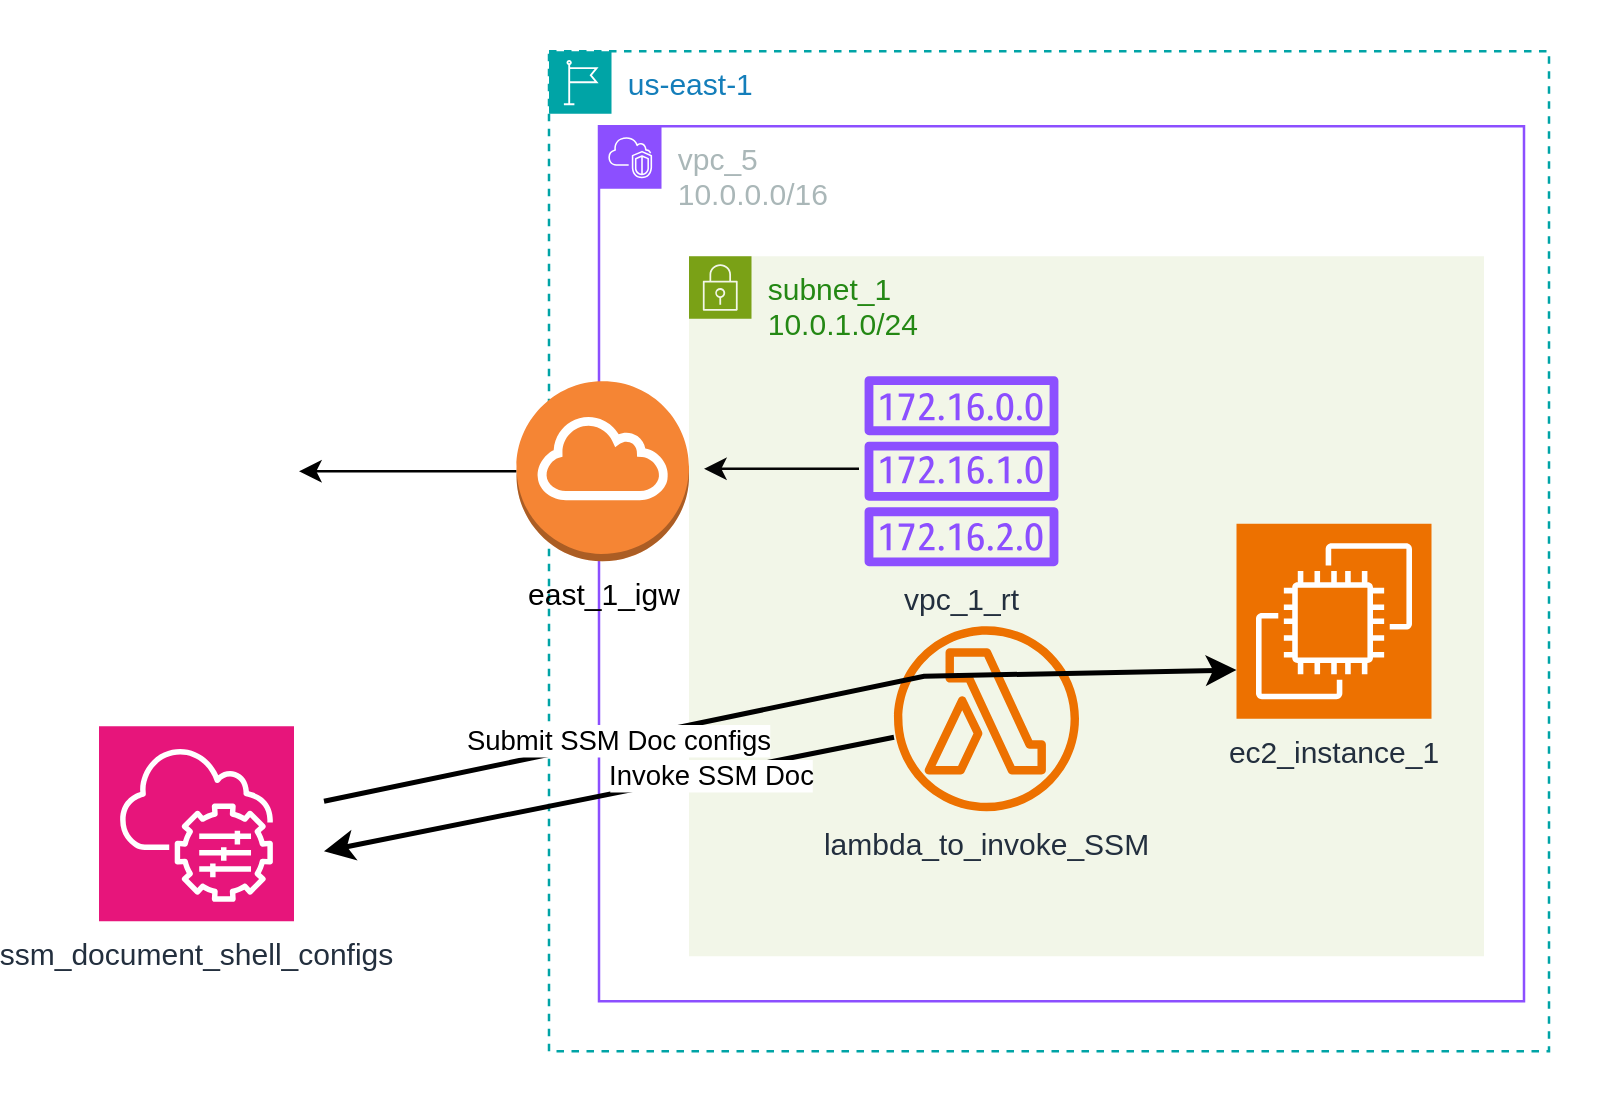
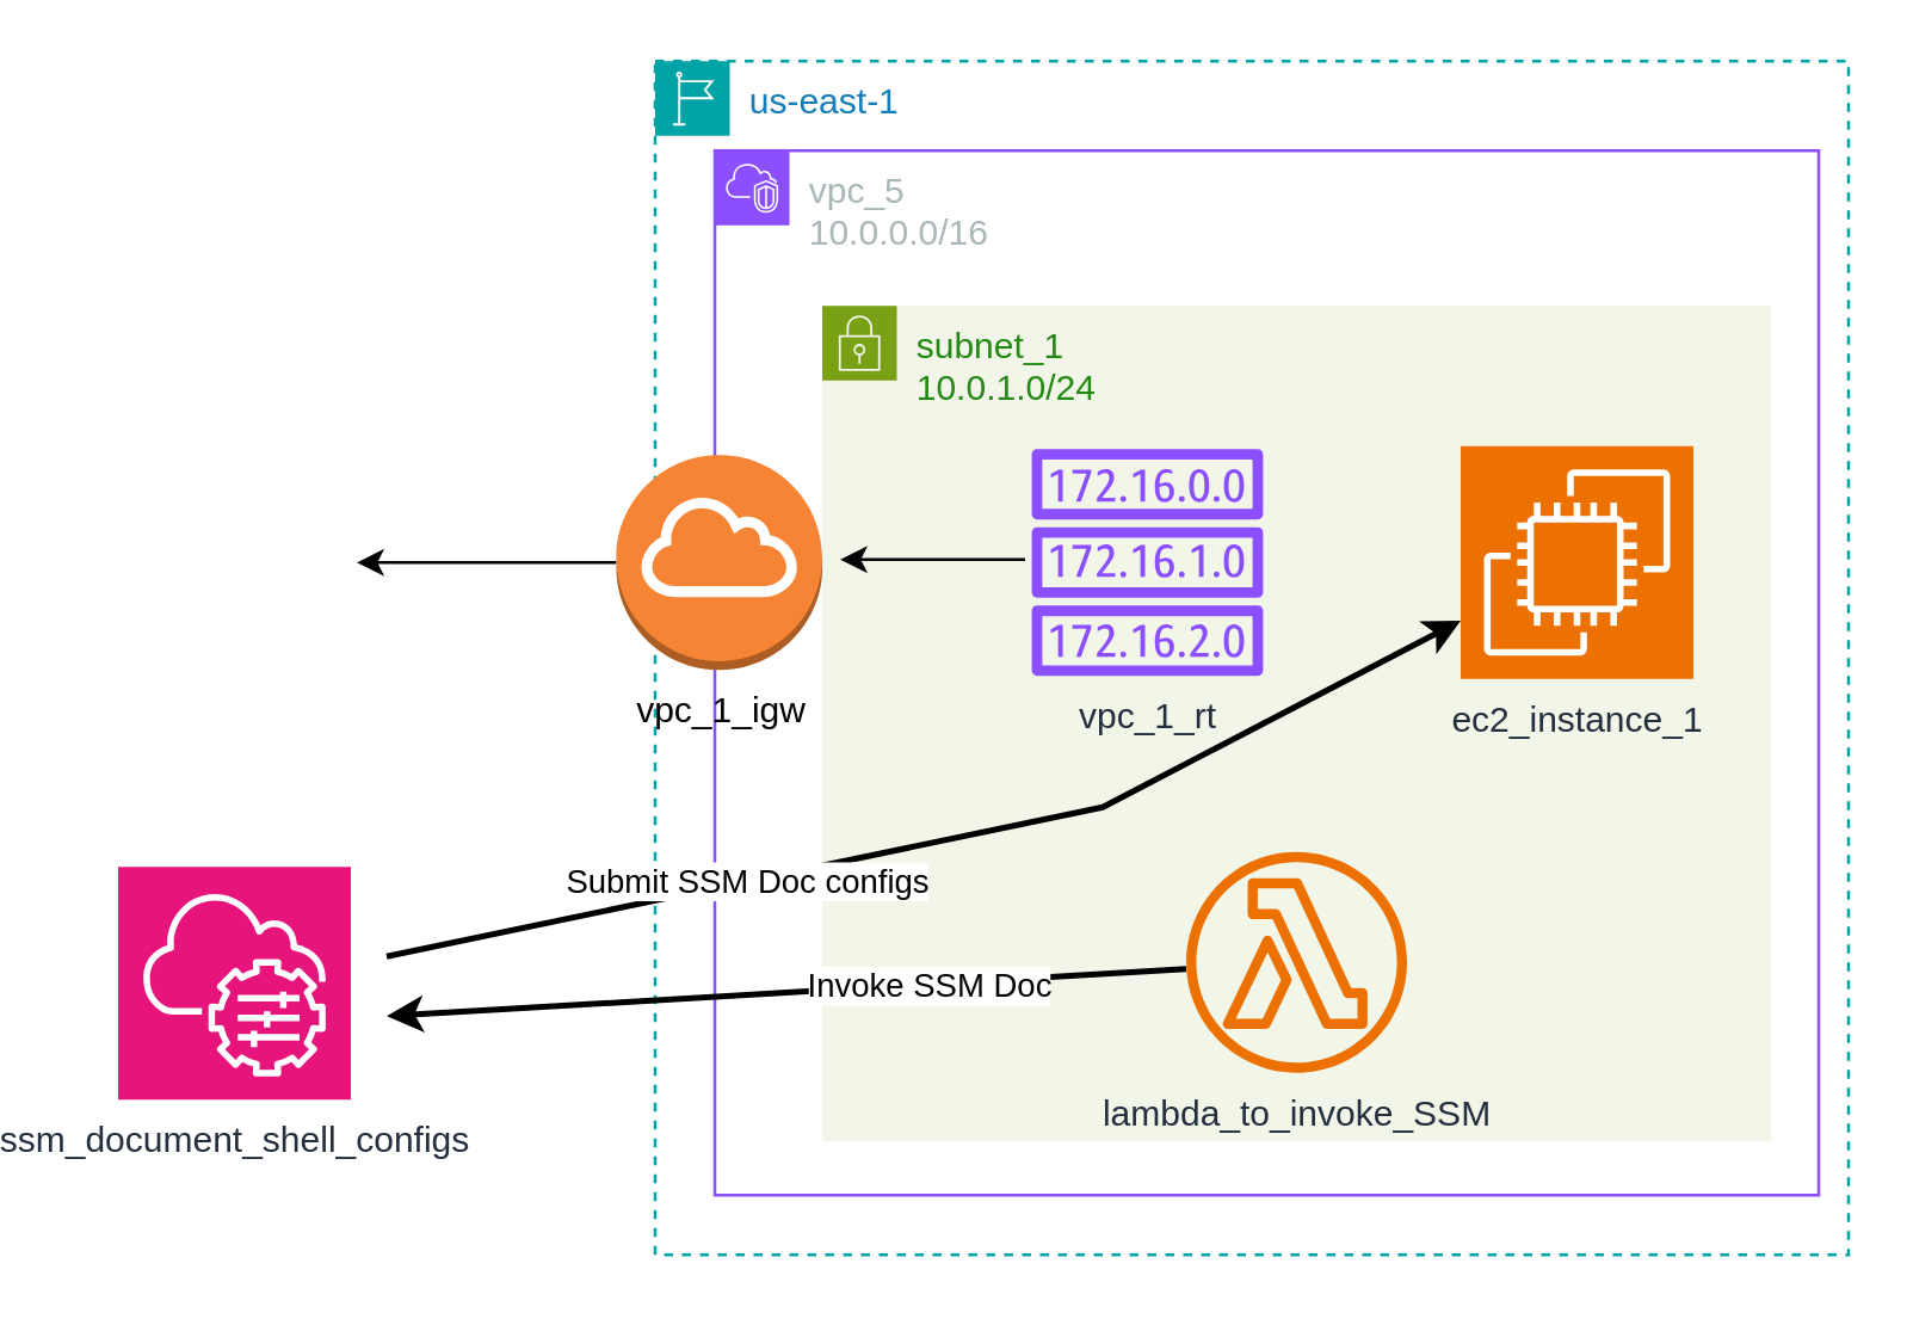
- <mxCell id="11" value="east_1_igw" style="outlineConnect=0;dashed=0;verticalLabelPosition=bottom;verticalAlign=top;align=center;html=1;shape=mxgraph.aws3.internet_gateway;fillColor=#F58534;gradientColor=none;" parent="3" vertex="1"><mxGeometry x="-33" y="102" width="69" height="72" as="geometry" /></mxCell>
+ <mxCell id="11" value="vpc_1_igw" style="outlineConnect=0;dashed=0;verticalLabelPosition=bottom;verticalAlign=top;align=center;html=1;shape=mxgraph.aws3.internet_gateway;fillColor=#F58534;gradientColor=none;" parent="3" vertex="1"><mxGeometry x="-33" y="102" width="69" height="72" as="geometry" /></mxCell>
- <mxCell id="5" value="ec2_instance_1" style="sketch=0;points=[[0,0,0],[0.25,0,0],[0.5,0,0],[0.75,0,0],[1,0,0],[0,1,0],[0.25,1,0],[0.5,1,0],[0.75,1,0],[1,1,0],[0,0.25,0],[0,0.5,0],[0,0.75,0],[1,0.25,0],[1,0.5,0],[1,0.75,0]];outlineConnect=0;fontColor=#232F3E;fillColor=#ED7100;strokeColor=#ffffff;dashed=0;verticalLabelPosition=bottom;verticalAlign=top;align=center;html=1;fontSize=12;fontStyle=0;aspect=fixed;shape=mxgraph.aws4.resourceIcon;resIcon=mxgraph.aws4.ec2;" parent="4" vertex="1"><mxGeometry x="219" y="107" width="78" height="78" as="geometry" /></mxCell>
+ <mxCell id="5" value="ec2_instance_1" style="sketch=0;points=[[0,0,0],[0.25,0,0],[0.5,0,0],[0.75,0,0],[1,0,0],[0,1,0],[0.25,1,0],[0.5,1,0],[0.75,1,0],[1,1,0],[0,0.25,0],[0,0.5,0],[0,0.75,0],[1,0.25,0],[1,0.5,0],[1,0.75,0]];outlineConnect=0;fontColor=#232F3E;fillColor=#ED7100;strokeColor=#ffffff;dashed=0;verticalLabelPosition=bottom;verticalAlign=top;align=center;html=1;fontSize=12;fontStyle=0;aspect=fixed;shape=mxgraph.aws4.resourceIcon;resIcon=mxgraph.aws4.ec2;" parent="4" vertex="1"><mxGeometry x="214" y="47" width="78" height="78" as="geometry" /></mxCell>
- <mxCell id="6" value="lambda_to_invoke_SSM" style="sketch=0;outlineConnect=0;fontColor=#232F3E;gradientColor=none;fillColor=#ED7100;strokeColor=none;dashed=0;verticalLabelPosition=bottom;verticalAlign=top;align=center;html=1;fontSize=12;fontStyle=0;aspect=fixed;pointerEvents=1;shape=mxgraph.aws4.lambda_function;" parent="4" vertex="1"><mxGeometry x="82" y="148" width="74" height="74" as="geometry" /></mxCell>
+ <mxCell id="6" value="lambda_to_invoke_SSM" style="sketch=0;outlineConnect=0;fontColor=#232F3E;gradientColor=none;fillColor=#ED7100;strokeColor=none;dashed=0;verticalLabelPosition=bottom;verticalAlign=top;align=center;html=1;fontSize=12;fontStyle=0;aspect=fixed;pointerEvents=1;shape=mxgraph.aws4.lambda_function;" parent="4" vertex="1"><mxGeometry x="122" y="183" width="74" height="74" as="geometry" /></mxCell>
